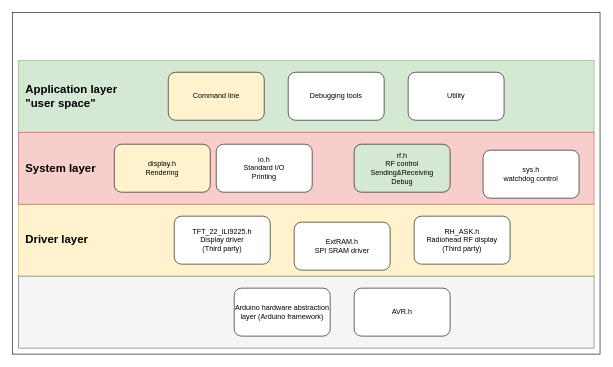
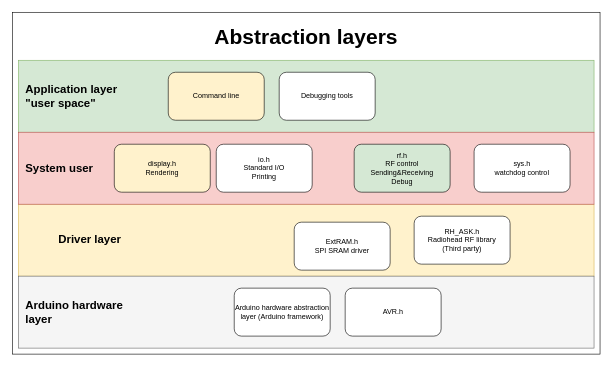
+ <mxCell id="23" value="Abstraction layers" style="text;html=1;align=center;verticalAlign=middle;whiteSpace=wrap;rounded=0;fontSize=35;fontStyle=1" vertex="1" parent="1"><mxGeometry x="30" y="20" width="960" height="80" as="geometry" /></mxCell>
- <mxCell id="14" value="Debugging tools" style="rounded=1;whiteSpace=wrap;html=1;" vertex="1" parent="1"><mxGeometry x="480" y="120" width="160" height="80" as="geometry" /></mxCell>
+ <mxCell id="14" value="Debugging tools" style="rounded=1;whiteSpace=wrap;html=1;" vertex="1" parent="1"><mxGeometry x="465" y="120" width="160" height="80" as="geometry" /></mxCell>
- <mxCell id="15" value="Utility" style="rounded=1;whiteSpace=wrap;html=1;" vertex="1" parent="1"><mxGeometry x="680" y="120" width="160" height="80" as="geometry" /></mxCell>
- <mxCell id="17" value="&lt;b&gt;System layer&lt;br&gt;&lt;/b&gt;" style="text;html=1;align=left;verticalAlign=middle;whiteSpace=wrap;rounded=0;fontSize=19;" vertex="1" parent="1"><mxGeometry x="40" y="230" width="180" height="100" as="geometry" /></mxCell>
+ <mxCell id="17" value="&lt;b&gt;System user&lt;br&gt;&lt;/b&gt;" style="text;html=1;align=left;verticalAlign=middle;whiteSpace=wrap;rounded=0;fontSize=19;" vertex="1" parent="1"><mxGeometry x="40" y="230" width="180" height="100" as="geometry" /></mxCell>
- <mxCell id="10" value="&lt;div&gt;sys.h&lt;/div&gt;&lt;div&gt;watchdog control&lt;br&gt;&lt;/div&gt;" style="rounded=1;whiteSpace=wrap;html=1;" vertex="1" parent="1"><mxGeometry x="805" y="250" width="160" height="80" as="geometry" /></mxCell>
+ <mxCell id="10" value="&lt;div&gt;sys.h&lt;/div&gt;&lt;div&gt;watchdog control&lt;br&gt;&lt;/div&gt;" style="rounded=1;whiteSpace=wrap;html=1;" vertex="1" parent="1"><mxGeometry x="790" y="240" width="160" height="80" as="geometry" /></mxCell>
- <mxCell id="18" value="&lt;b&gt;Driver layer&lt;br&gt;&lt;/b&gt;" style="text;html=1;align=left;verticalAlign=middle;whiteSpace=wrap;rounded=0;fontSize=19;" vertex="1" parent="1"><mxGeometry x="40" y="350" width="180" height="100" as="geometry" /></mxCell>
+ <mxCell id="18" value="&lt;b&gt;Driver layer&lt;br&gt;&lt;/b&gt;" style="text;html=1;align=left;verticalAlign=middle;whiteSpace=wrap;rounded=0;fontSize=19;" vertex="1" parent="1"><mxGeometry x="95" y="350" width="180" height="100" as="geometry" /></mxCell>
- <mxCell id="13" value="&lt;div&gt;TFT_22_ILI9225.h&lt;/div&gt;&lt;div&gt;Display driver&lt;br&gt;(Third party)&lt;br&gt;&lt;/div&gt;" style="rounded=1;whiteSpace=wrap;html=1;" vertex="1" parent="1"><mxGeometry x="290" y="360" width="160" height="80" as="geometry" /></mxCell>
- <mxCell id="12" value="RH_ASK.h&lt;br&gt;Radiohead RF display&lt;br&gt;(Third party)" style="rounded=1;whiteSpace=wrap;html=1;" vertex="1" parent="1"><mxGeometry x="690" y="360" width="160" height="80" as="geometry" /></mxCell>
+ <mxCell id="12" value="RH_ASK.h&lt;br&gt;Radiohead RF library&lt;br&gt;(Third party)" style="rounded=1;whiteSpace=wrap;html=1;" vertex="1" parent="1"><mxGeometry x="690" y="360" width="160" height="80" as="geometry" /></mxCell>
+ <mxCell id="20" value="&lt;b&gt;Arduino hardware layer&lt;br&gt;&lt;/b&gt;" style="text;html=1;align=left;verticalAlign=middle;whiteSpace=wrap;rounded=0;fontSize=19;" vertex="1" parent="1"><mxGeometry x="40" y="470" width="180" height="100" as="geometry" /></mxCell>
- <mxCell id="22" value="&lt;div&gt;AVR.h&lt;/div&gt;" style="rounded=1;whiteSpace=wrap;html=1;" vertex="1" parent="1"><mxGeometry x="590" y="480" width="160" height="80" as="geometry" /></mxCell>
+ <mxCell id="22" value="&lt;div&gt;AVR.h&lt;/div&gt;" style="rounded=1;whiteSpace=wrap;html=1;" vertex="1" parent="1"><mxGeometry x="575" y="480" width="160" height="80" as="geometry" /></mxCell>
